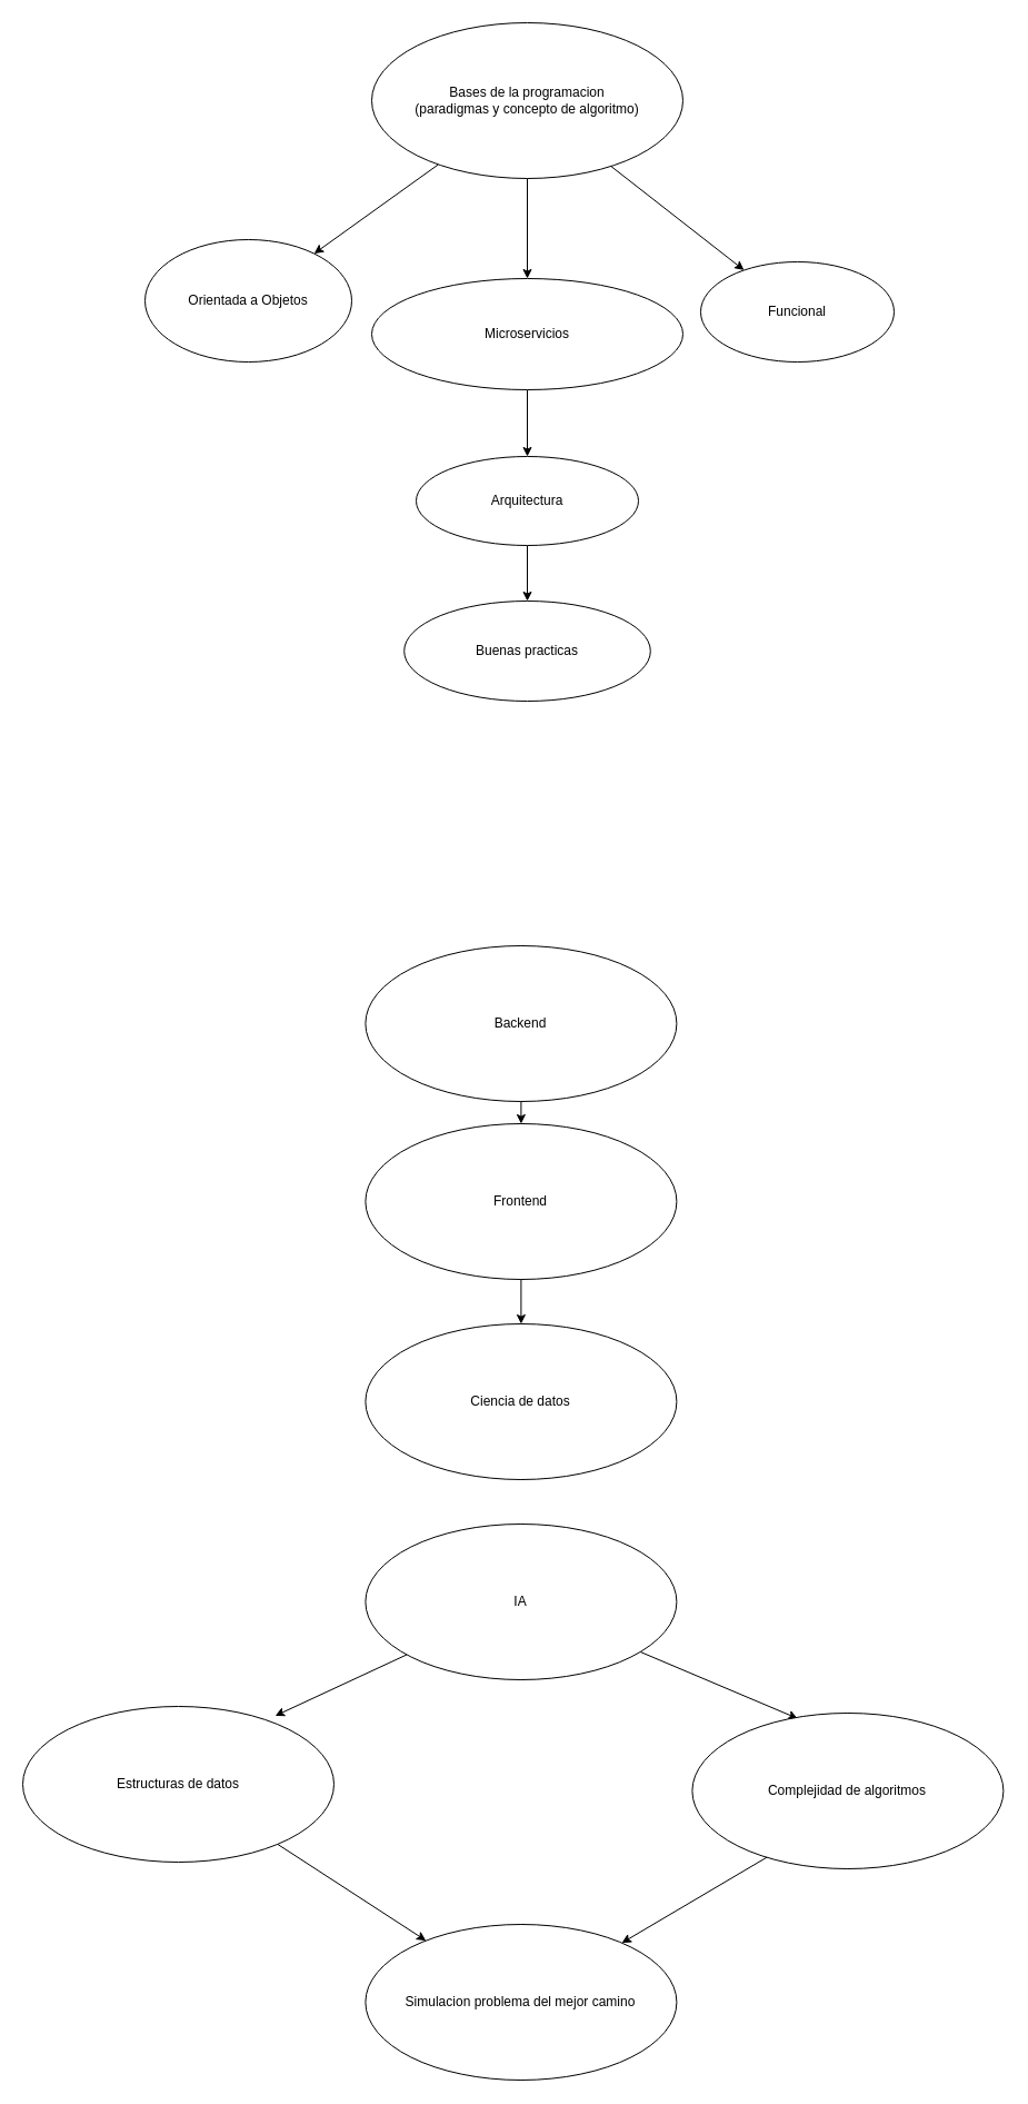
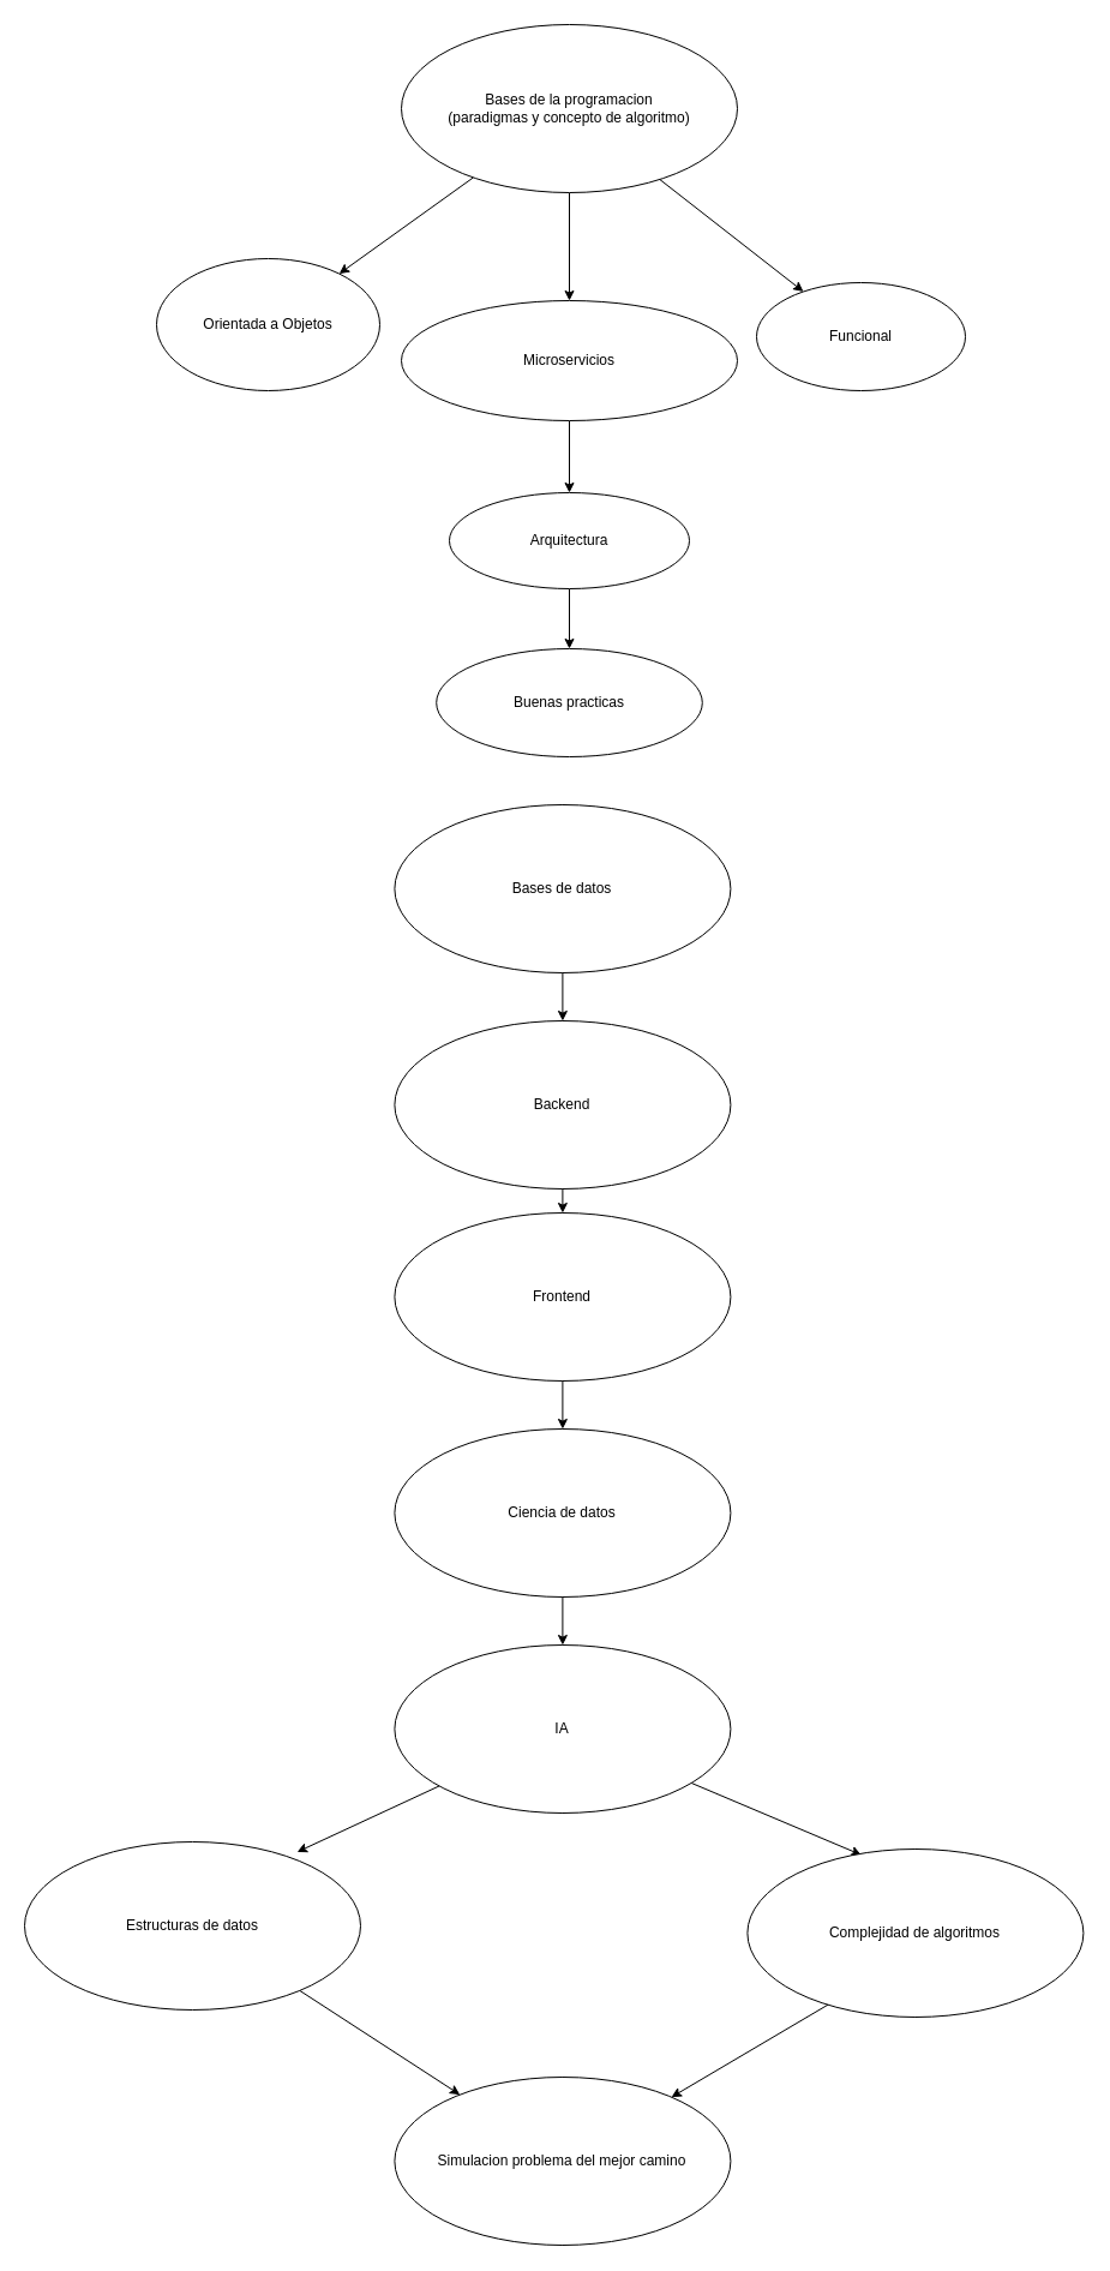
+ <mxCell id="11" value="Bases de datos" style="ellipse;whiteSpace=wrap;html=1;" parent="1" vertex="1"><mxGeometry x="328.4" y="670" width="280" height="140" as="geometry" /></mxCell>
+ <mxCell id="10" style="edgeStyle=none;html=1;" parent="1" source="11" target="13" edge="1"><mxGeometry relative="1" as="geometry" /></mxCell>
+ <mxCell id="16" style="edgeStyle=none;html=1;" parent="1" source="17" target="20" edge="1"><mxGeometry relative="1" as="geometry" /></mxCell>
